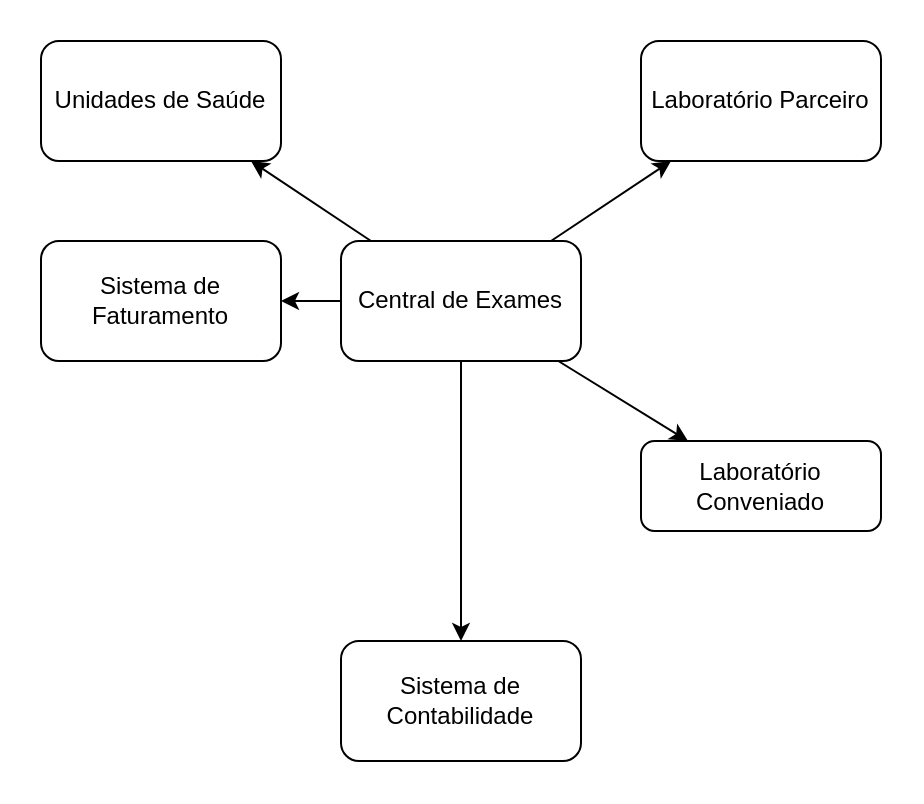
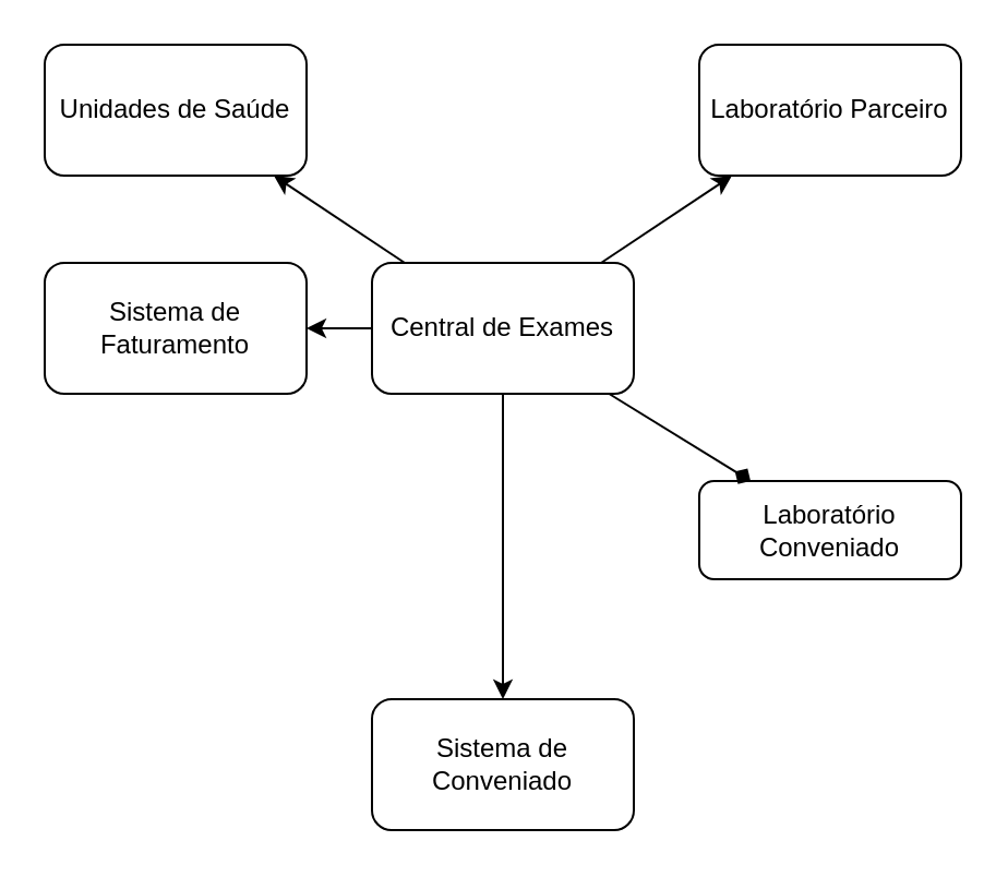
- <mxCell id="10" edge="1" parent="1" source="2" target="5"><mxGeometry relative="1" as="geometry" /></mxCell>
+ <mxCell id="10" edge="1" parent="1" source="2" target="5" style="endArrow=diamond;"><mxGeometry relative="1" as="geometry" /></mxCell>
- <mxCell id="7" value="Sistema de Contabilidade" style="rounded=1;whiteSpace=wrap;html=1;" vertex="1" parent="1"><mxGeometry x="170" y="320" width="120" height="60" as="geometry" /></mxCell>
+ <mxCell id="7" value="Sistema de Conveniado" style="rounded=1;whiteSpace=wrap;html=1;" vertex="1" parent="1"><mxGeometry x="170" y="320" width="120" height="60" as="geometry" /></mxCell>
